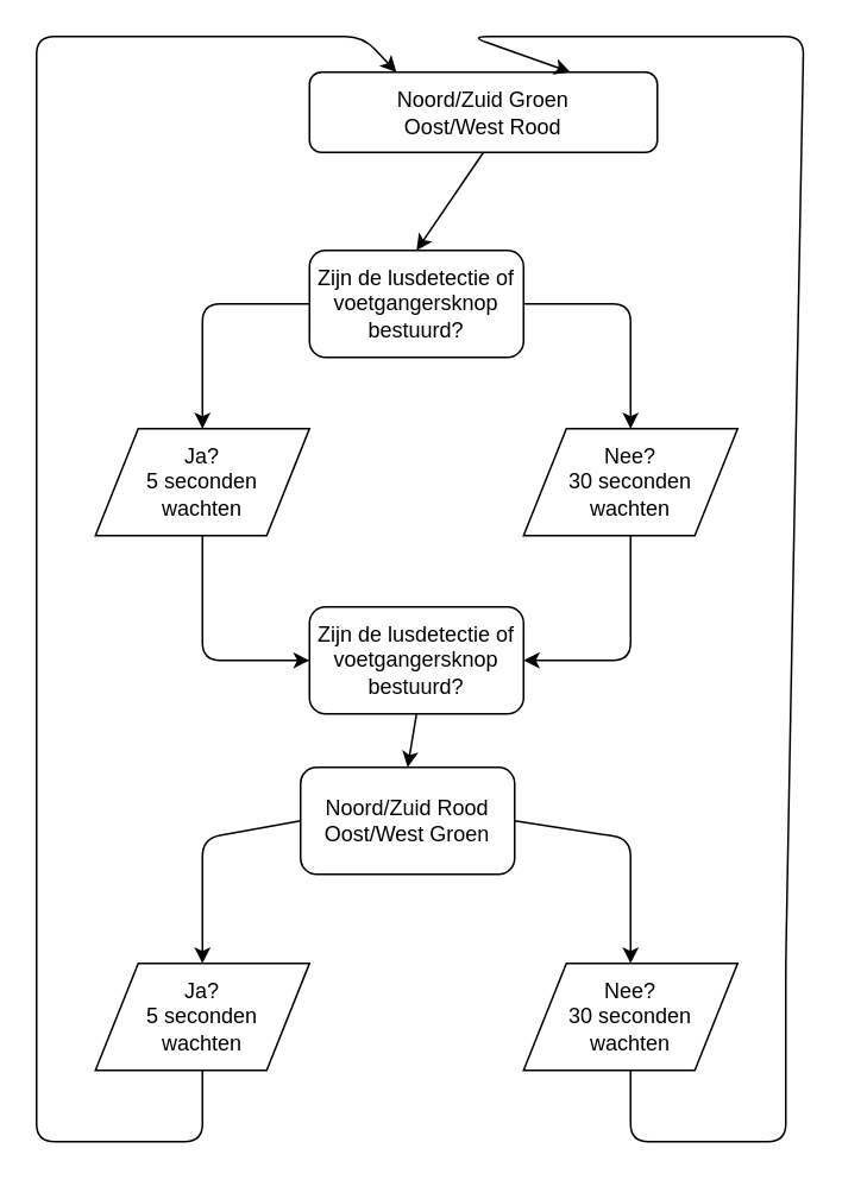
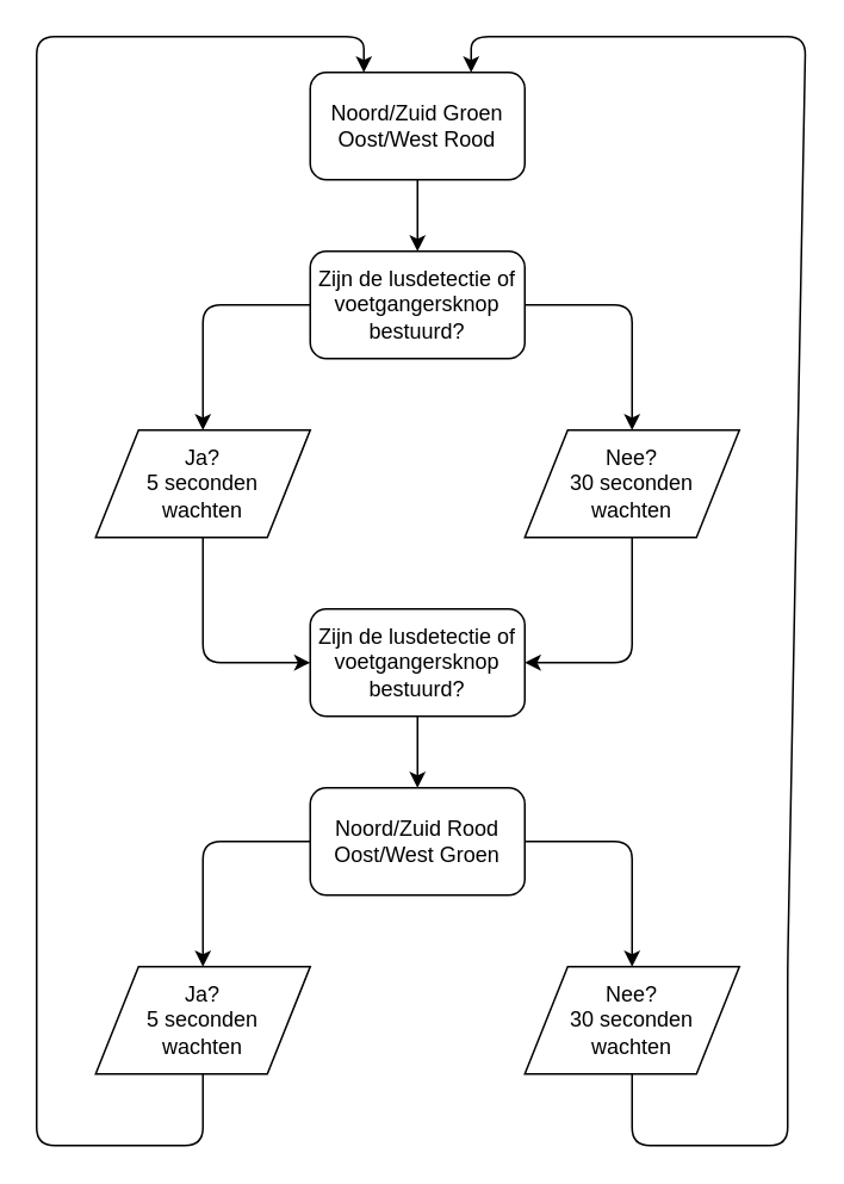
- <mxCell id="2" value="&lt;div&gt;Noord/Zuid Groen&lt;/div&gt;&lt;div&gt;Oost/West Rood&lt;br&gt;&lt;/div&gt;" style="rounded=1;whiteSpace=wrap;html=1;" vertex="1" parent="1"><mxGeometry x="173" y="40" width="195" height="45" as="geometry" /></mxCell>
+ <mxCell id="2" value="&lt;div&gt;Noord/Zuid Groen&lt;/div&gt;&lt;div&gt;Oost/West Rood&lt;br&gt;&lt;/div&gt;" style="rounded=1;whiteSpace=wrap;html=1;" vertex="1" parent="1"><mxGeometry x="173" y="40" width="120" height="60" as="geometry" /></mxCell>
- <mxCell id="9" value="&lt;div&gt;Noord/Zuid Rood&lt;br&gt;&lt;/div&gt;&lt;div&gt;Oost/West Groen&lt;br&gt;&lt;/div&gt;" style="rounded=1;whiteSpace=wrap;html=1;" vertex="1" parent="1"><mxGeometry x="168" y="430" width="120" height="60" as="geometry" /></mxCell>
+ <mxCell id="9" value="&lt;div&gt;Noord/Zuid Rood&lt;br&gt;&lt;/div&gt;&lt;div&gt;Oost/West Groen&lt;br&gt;&lt;/div&gt;" style="rounded=1;whiteSpace=wrap;html=1;" vertex="1" parent="1"><mxGeometry x="173" y="440" width="120" height="60" as="geometry" /></mxCell>
